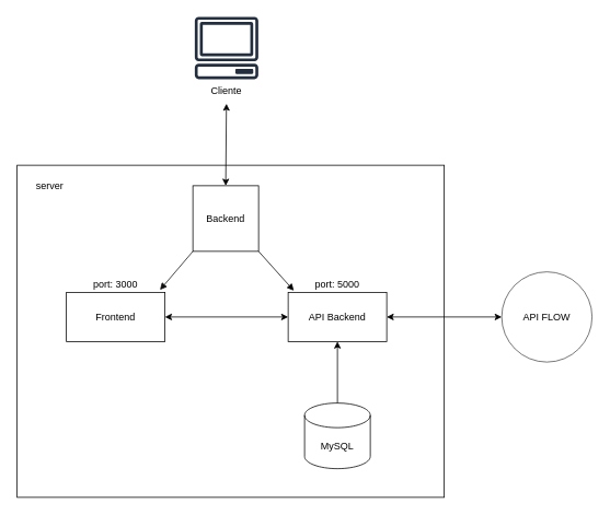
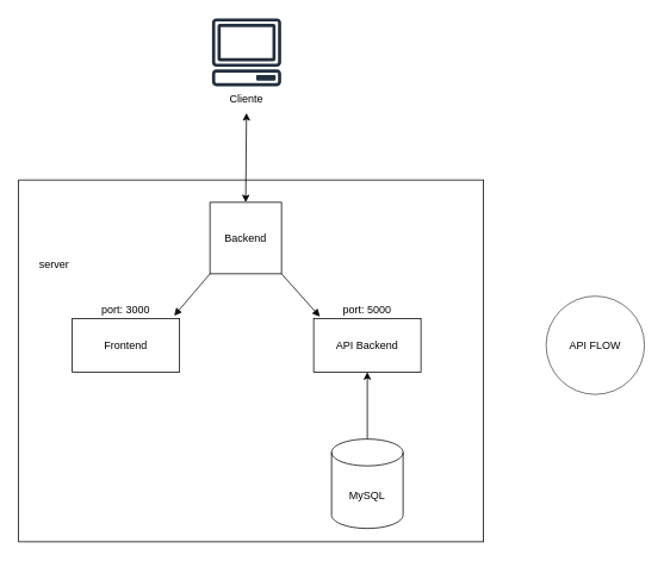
- <mxCell id="12" value="server" style="text;html=1;strokeColor=none;fillColor=none;align=center;verticalAlign=middle;whiteSpace=wrap;rounded=0;opacity=70;" vertex="1" parent="1"><mxGeometry x="30" y="211" width="60" height="30" as="geometry" /></mxCell>
+ <mxCell id="12" value="server" style="text;html=1;strokeColor=none;fillColor=none;align=center;verticalAlign=middle;whiteSpace=wrap;rounded=0;opacity=70;" vertex="1" parent="1"><mxGeometry x="30" y="281" width="60" height="30" as="geometry" /></mxCell>
- <mxCell id="18" value="" style="endArrow=classic;startArrow=classic;html=1;rounded=0;exitX=1;exitY=0.5;exitDx=0;exitDy=0;entryX=0;entryY=0.5;entryDx=0;entryDy=0;" edge="1" parent="1" source="5" target="4"><mxGeometry width="50" height="50" relative="1" as="geometry"><mxPoint x="205" y="385.5" as="sourcePoint" /><mxPoint x="335" y="385.5" as="targetPoint" /></mxGeometry></mxCell>
- <mxCell id="16" value="" style="endArrow=classic;startArrow=classic;html=1;rounded=0;exitX=1;exitY=0.5;exitDx=0;exitDy=0;entryX=0;entryY=0.5;entryDx=0;entryDy=0;" edge="1" parent="1" source="4" target="14"><mxGeometry width="50" height="50" relative="1" as="geometry"><mxPoint x="560" y="426" as="sourcePoint" /><mxPoint x="610" y="376" as="targetPoint" /></mxGeometry></mxCell>
- <mxCell id="3" value="MySQL" style="shape=cylinder3;whiteSpace=wrap;html=1;boundedLbl=1;backgroundOutline=1;size=15;" parent="1" vertex="1"><mxGeometry x="370" y="491" width="80" height="80" as="geometry" /></mxCell>
+ <mxCell id="3" value="MySQL" style="shape=cylinder3;whiteSpace=wrap;html=1;boundedLbl=1;backgroundOutline=1;size=15;" parent="1" vertex="1"><mxGeometry x="370" y="491" width="80" height="100" as="geometry" /></mxCell>
